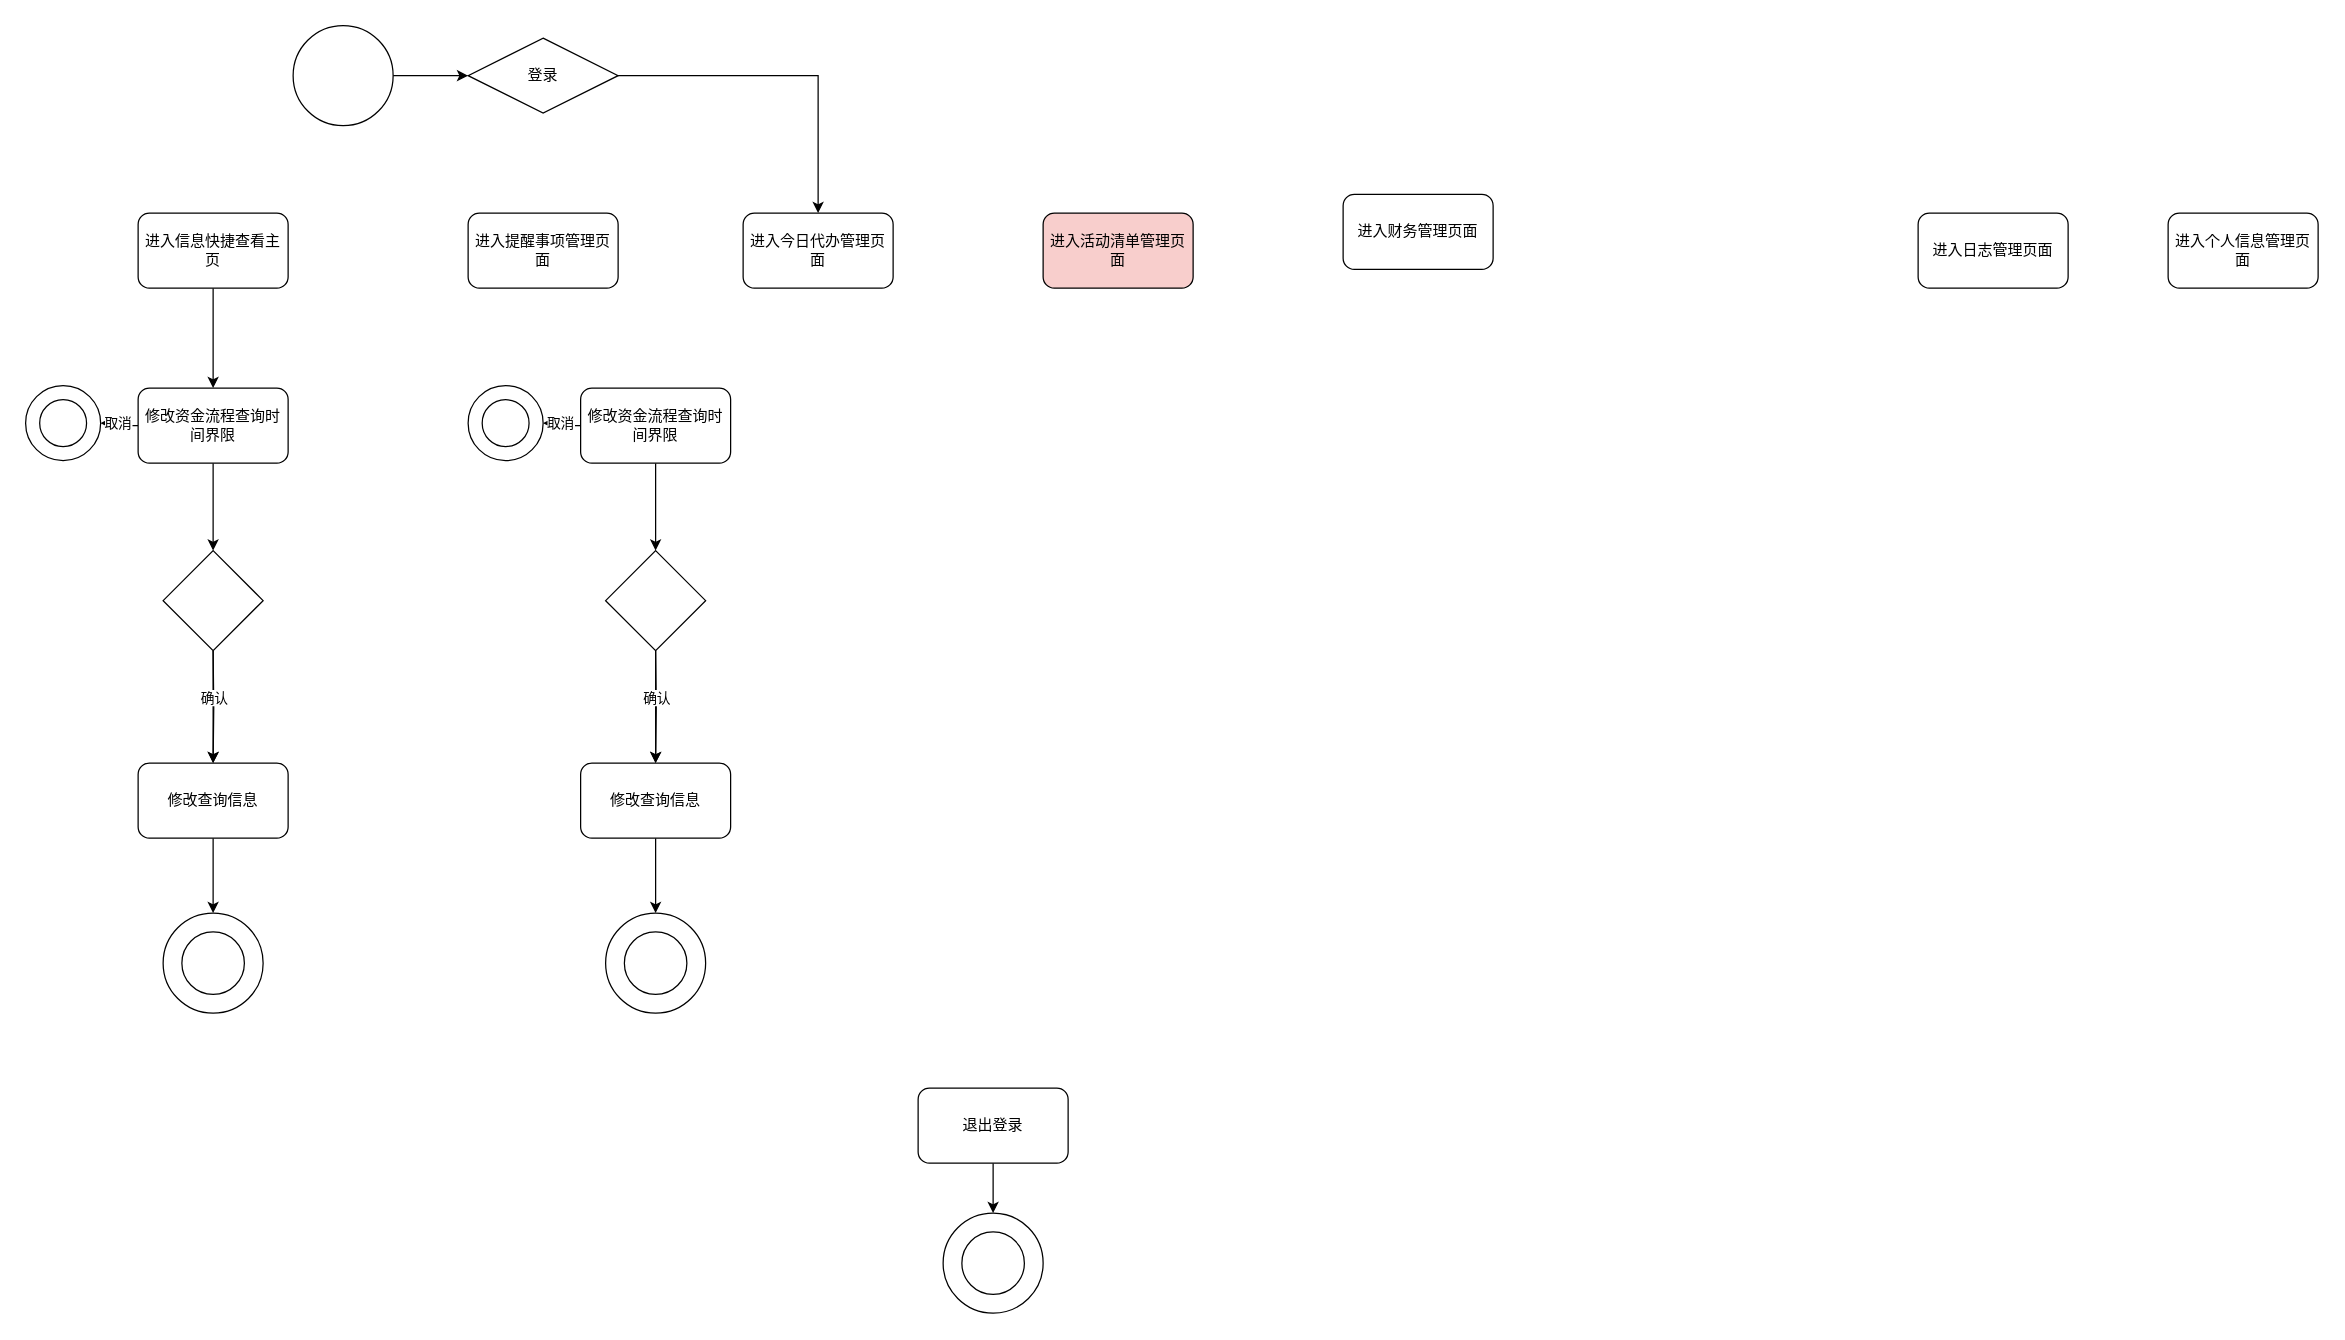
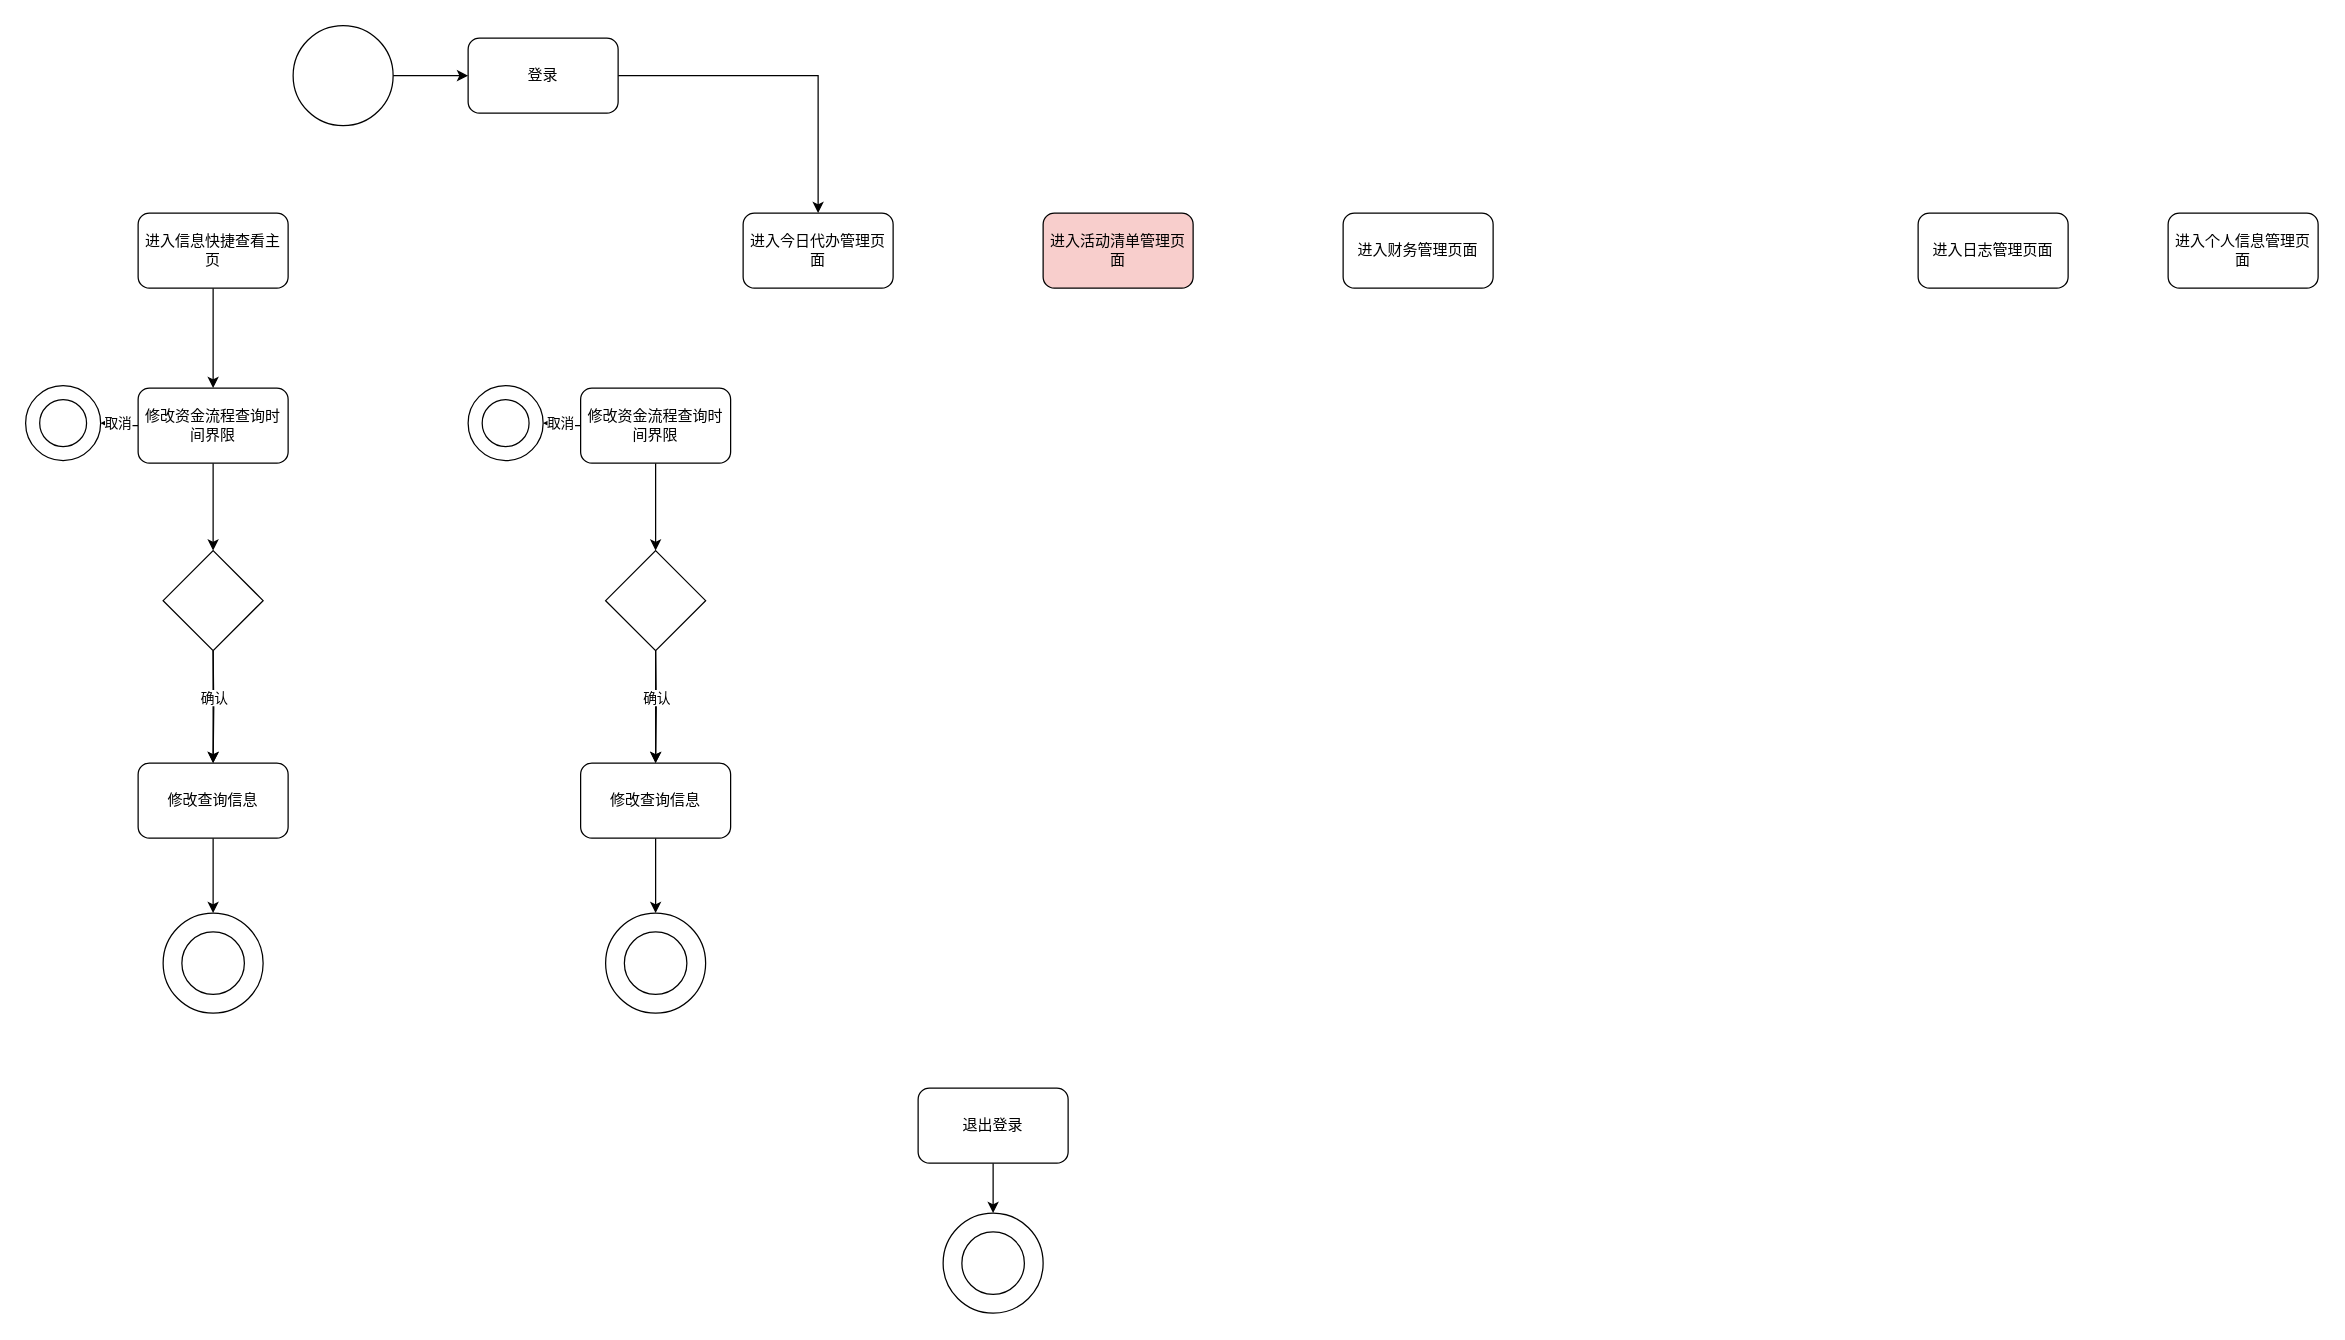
- <mxCell id="6" value="登录" style="rhombus;whiteSpace=wrap;html=1;" vertex="1" parent="1"><mxGeometry x="374" y="30" width="120" height="60" as="geometry" /></mxCell>
+ <mxCell id="6" value="登录" style="rounded=1;whiteSpace=wrap;html=1;" vertex="1" parent="1"><mxGeometry x="374" y="30" width="120" height="60" as="geometry" /></mxCell>
- <mxCell id="44" value="进入财务管理页面" style="rounded=1;whiteSpace=wrap;html=1;" vertex="1" parent="1"><mxGeometry x="1074" y="155" width="120" height="60" as="geometry" /></mxCell>
+ <mxCell id="44" value="进入财务管理页面" style="rounded=1;whiteSpace=wrap;html=1;" vertex="1" parent="1"><mxGeometry x="1074" y="170" width="120" height="60" as="geometry" /></mxCell>
- <mxCell id="25" value="进入提醒事项管理页面" style="rounded=1;whiteSpace=wrap;html=1;" vertex="1" parent="1"><mxGeometry x="374" y="170" width="120" height="60" as="geometry" /></mxCell>
